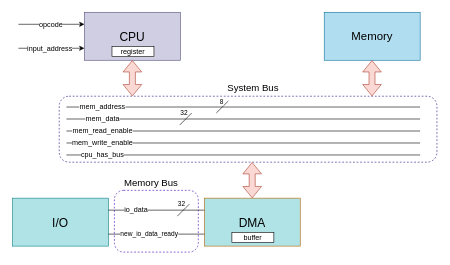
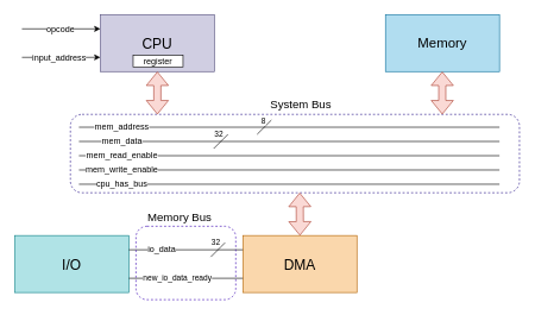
- <mxCell id="4" value="DMA" style="rounded=0;whiteSpace=wrap;html=1;fontSize=20;fillColor=#b0e3e6;strokeColor=#b46504;" vertex="1" parent="1"><mxGeometry x="340" y="330" width="160" height="80" as="geometry" /></mxCell>
+ <mxCell id="4" value="DMA" style="rounded=0;whiteSpace=wrap;html=1;fontSize=20;fillColor=#fad7ac;strokeColor=#b46504;" vertex="1" parent="1"><mxGeometry x="340" y="330" width="160" height="80" as="geometry" /></mxCell>
- <mxCell id="33" value="buffer" style="rounded=0;whiteSpace=wrap;html=1;" vertex="1" parent="1"><mxGeometry x="386" y="387" width="70" height="17" as="geometry" /></mxCell>
